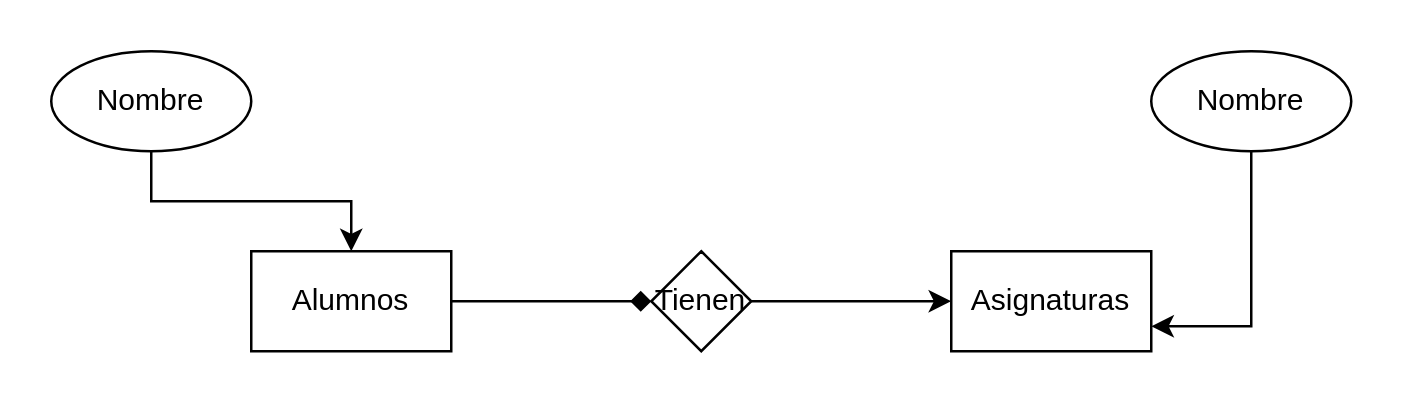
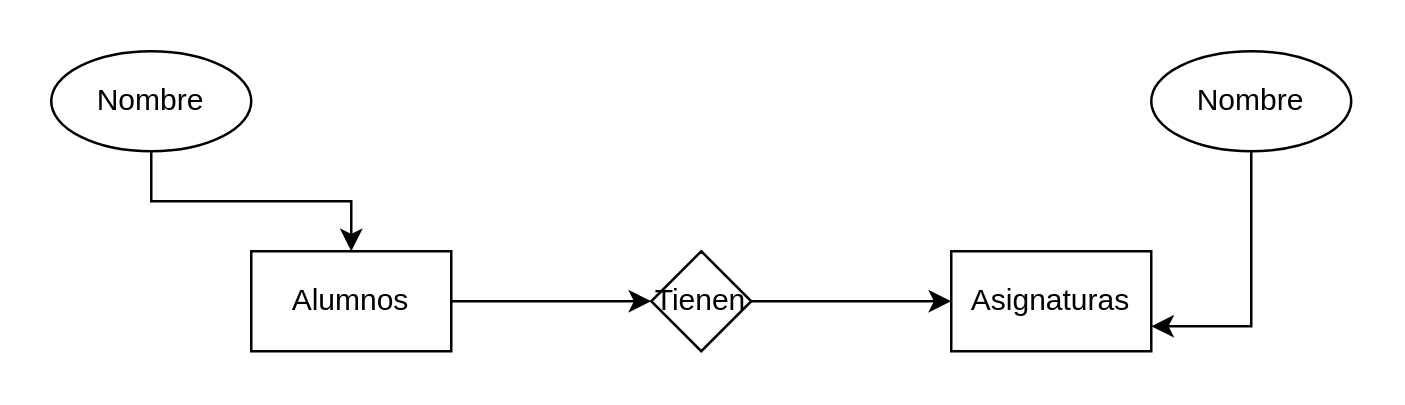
- <mxCell id="2" style="edgeStyle=orthogonalEdgeStyle;rounded=0;orthogonalLoop=1;jettySize=auto;html=1;endArrow=diamond;" edge="1" parent="1" source="3" target="6"><mxGeometry relative="1" as="geometry" /></mxCell>
+ <mxCell id="2" style="edgeStyle=orthogonalEdgeStyle;rounded=0;orthogonalLoop=1;jettySize=auto;html=1;" edge="1" parent="1" source="3" target="6"><mxGeometry relative="1" as="geometry" /></mxCell>
